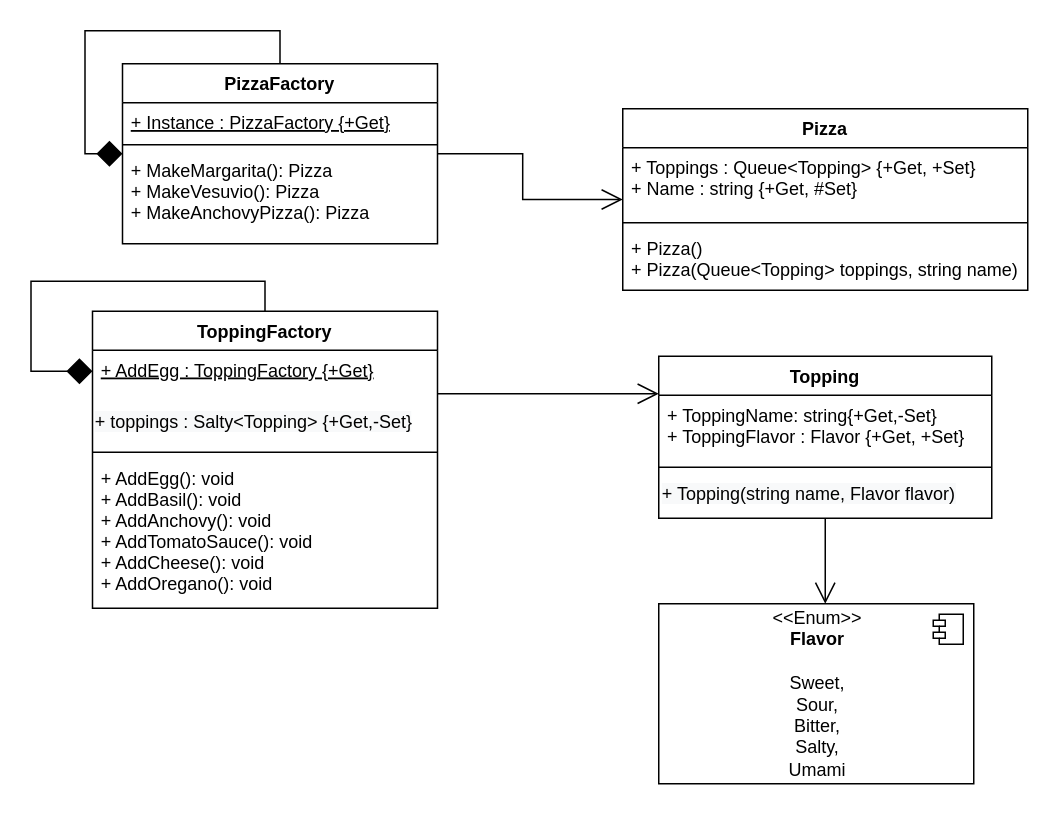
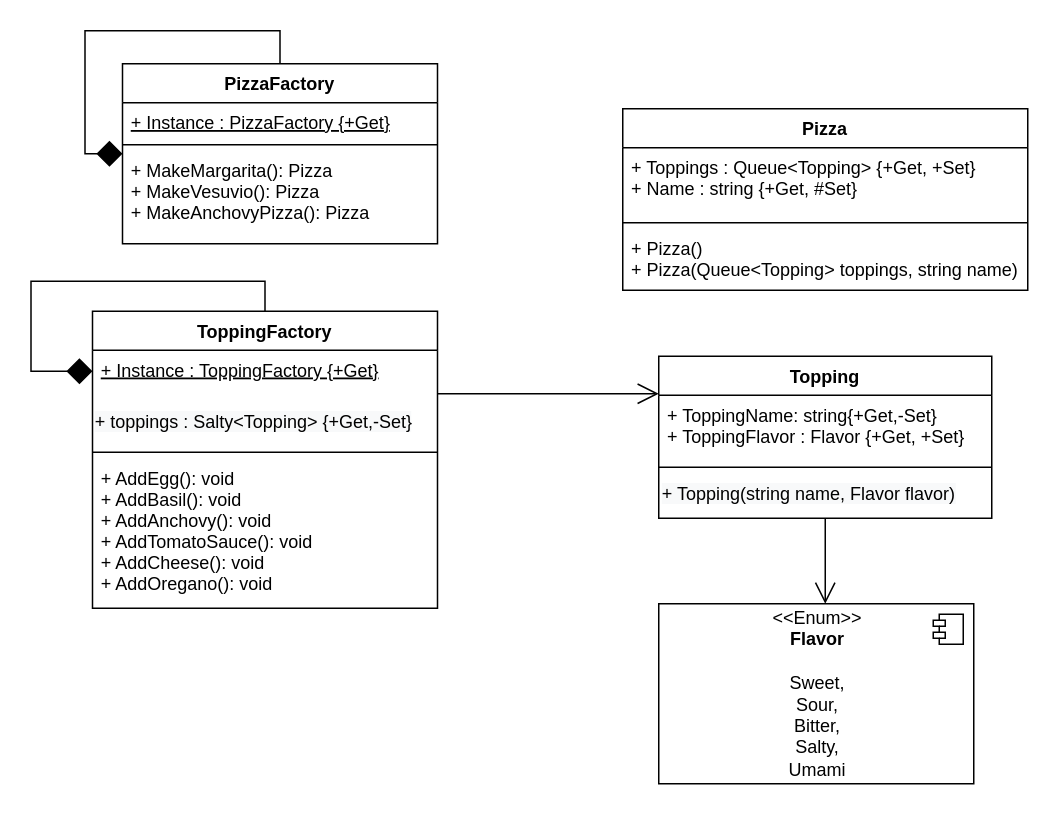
- <mxCell id="20" style="edgeStyle=orthogonalEdgeStyle;rounded=0;orthogonalLoop=1;jettySize=auto;html=1;endArrow=open;endFill=0;endSize=12;" edge="1" parent="1" source="6" target="2"><mxGeometry relative="1" as="geometry"><Array as="points" /></mxGeometry></mxCell>
- <mxCell id="12" value="+ AddEgg : ToppingFactory {+Get}&#10;" style="text;strokeColor=none;fillColor=none;align=left;verticalAlign=top;spacingLeft=4;spacingRight=4;overflow=hidden;rotatable=0;points=[[0,0.5],[1,0.5]];portConstraint=eastwest;fontStyle=4" vertex="1" parent="11"><mxGeometry y="26" width="230" height="34" as="geometry" /></mxCell>
+ <mxCell id="12" value="+ Instance : ToppingFactory {+Get}&#10;" style="text;strokeColor=none;fillColor=none;align=left;verticalAlign=top;spacingLeft=4;spacingRight=4;overflow=hidden;rotatable=0;points=[[0,0.5],[1,0.5]];portConstraint=eastwest;fontStyle=4" vertex="1" parent="11"><mxGeometry y="26" width="230" height="34" as="geometry" /></mxCell>
